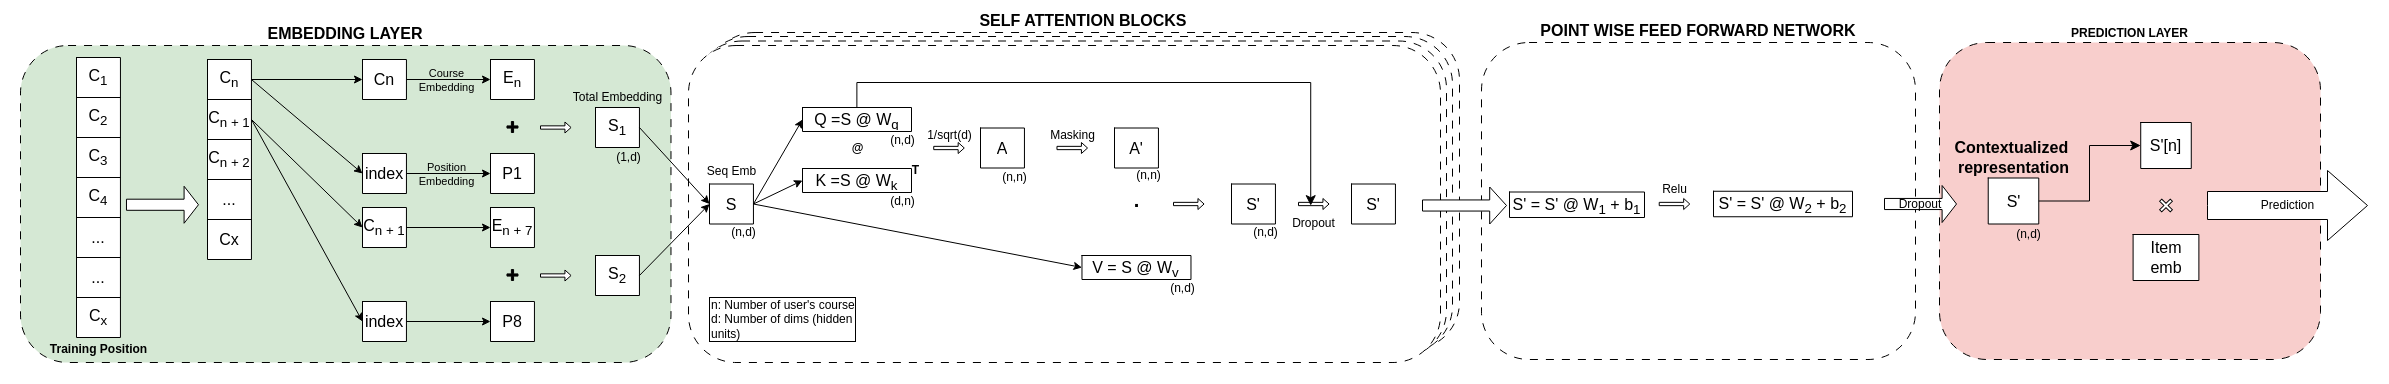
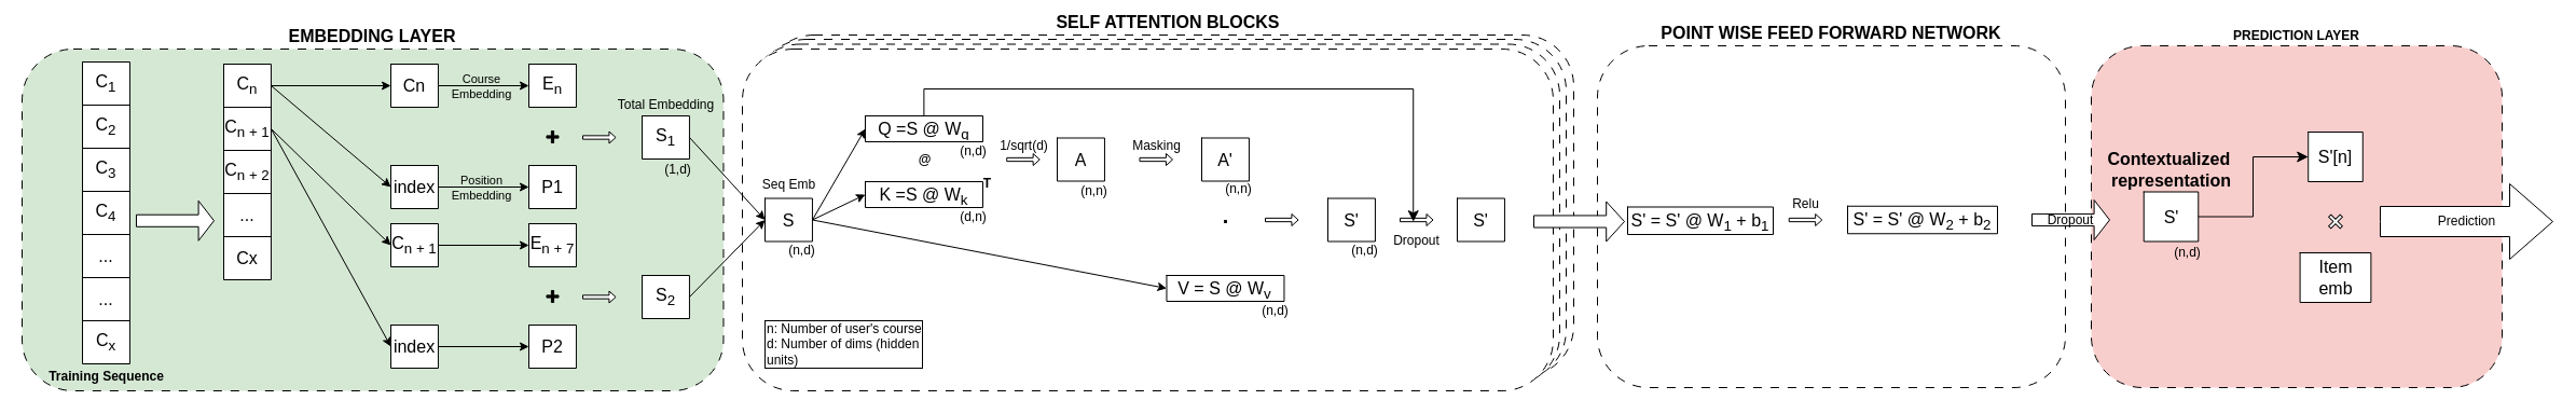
- <mxCell id="80" value="P8" style="shape=partialRectangle;html=1;whiteSpace=wrap;connectable=0;strokeColor=inherit;overflow=hidden;fillColor=none;top=0;left=0;bottom=0;right=0;pointerEvents=1;fontSize=16;" parent="79" vertex="1"><mxGeometry width="44" height="40" as="geometry"><mxRectangle width="44" height="40" as="alternateBounds" /></mxGeometry></mxCell>
+ <mxCell id="80" value="P2" style="shape=partialRectangle;html=1;whiteSpace=wrap;connectable=0;strokeColor=inherit;overflow=hidden;fillColor=none;top=0;left=0;bottom=0;right=0;pointerEvents=1;fontSize=16;" parent="79" vertex="1"><mxGeometry width="44" height="40" as="geometry"><mxRectangle width="44" height="40" as="alternateBounds" /></mxGeometry></mxCell>
- <mxCell id="123" value="&lt;b&gt;Training Position&lt;/b&gt;" style="text;html=1;align=center;verticalAlign=middle;resizable=0;points=[];autosize=1;strokeColor=none;fillColor=none;" parent="1" vertex="1"><mxGeometry x="35.48" y="336" width="125" height="26" as="geometry" /></mxCell>
+ <mxCell id="123" value="&lt;b&gt;Training Sequence&lt;/b&gt;" style="text;html=1;align=center;verticalAlign=middle;resizable=0;points=[];autosize=1;strokeColor=none;fillColor=none;" parent="1" vertex="1"><mxGeometry x="35.48" y="336" width="125" height="26" as="geometry" /></mxCell>
